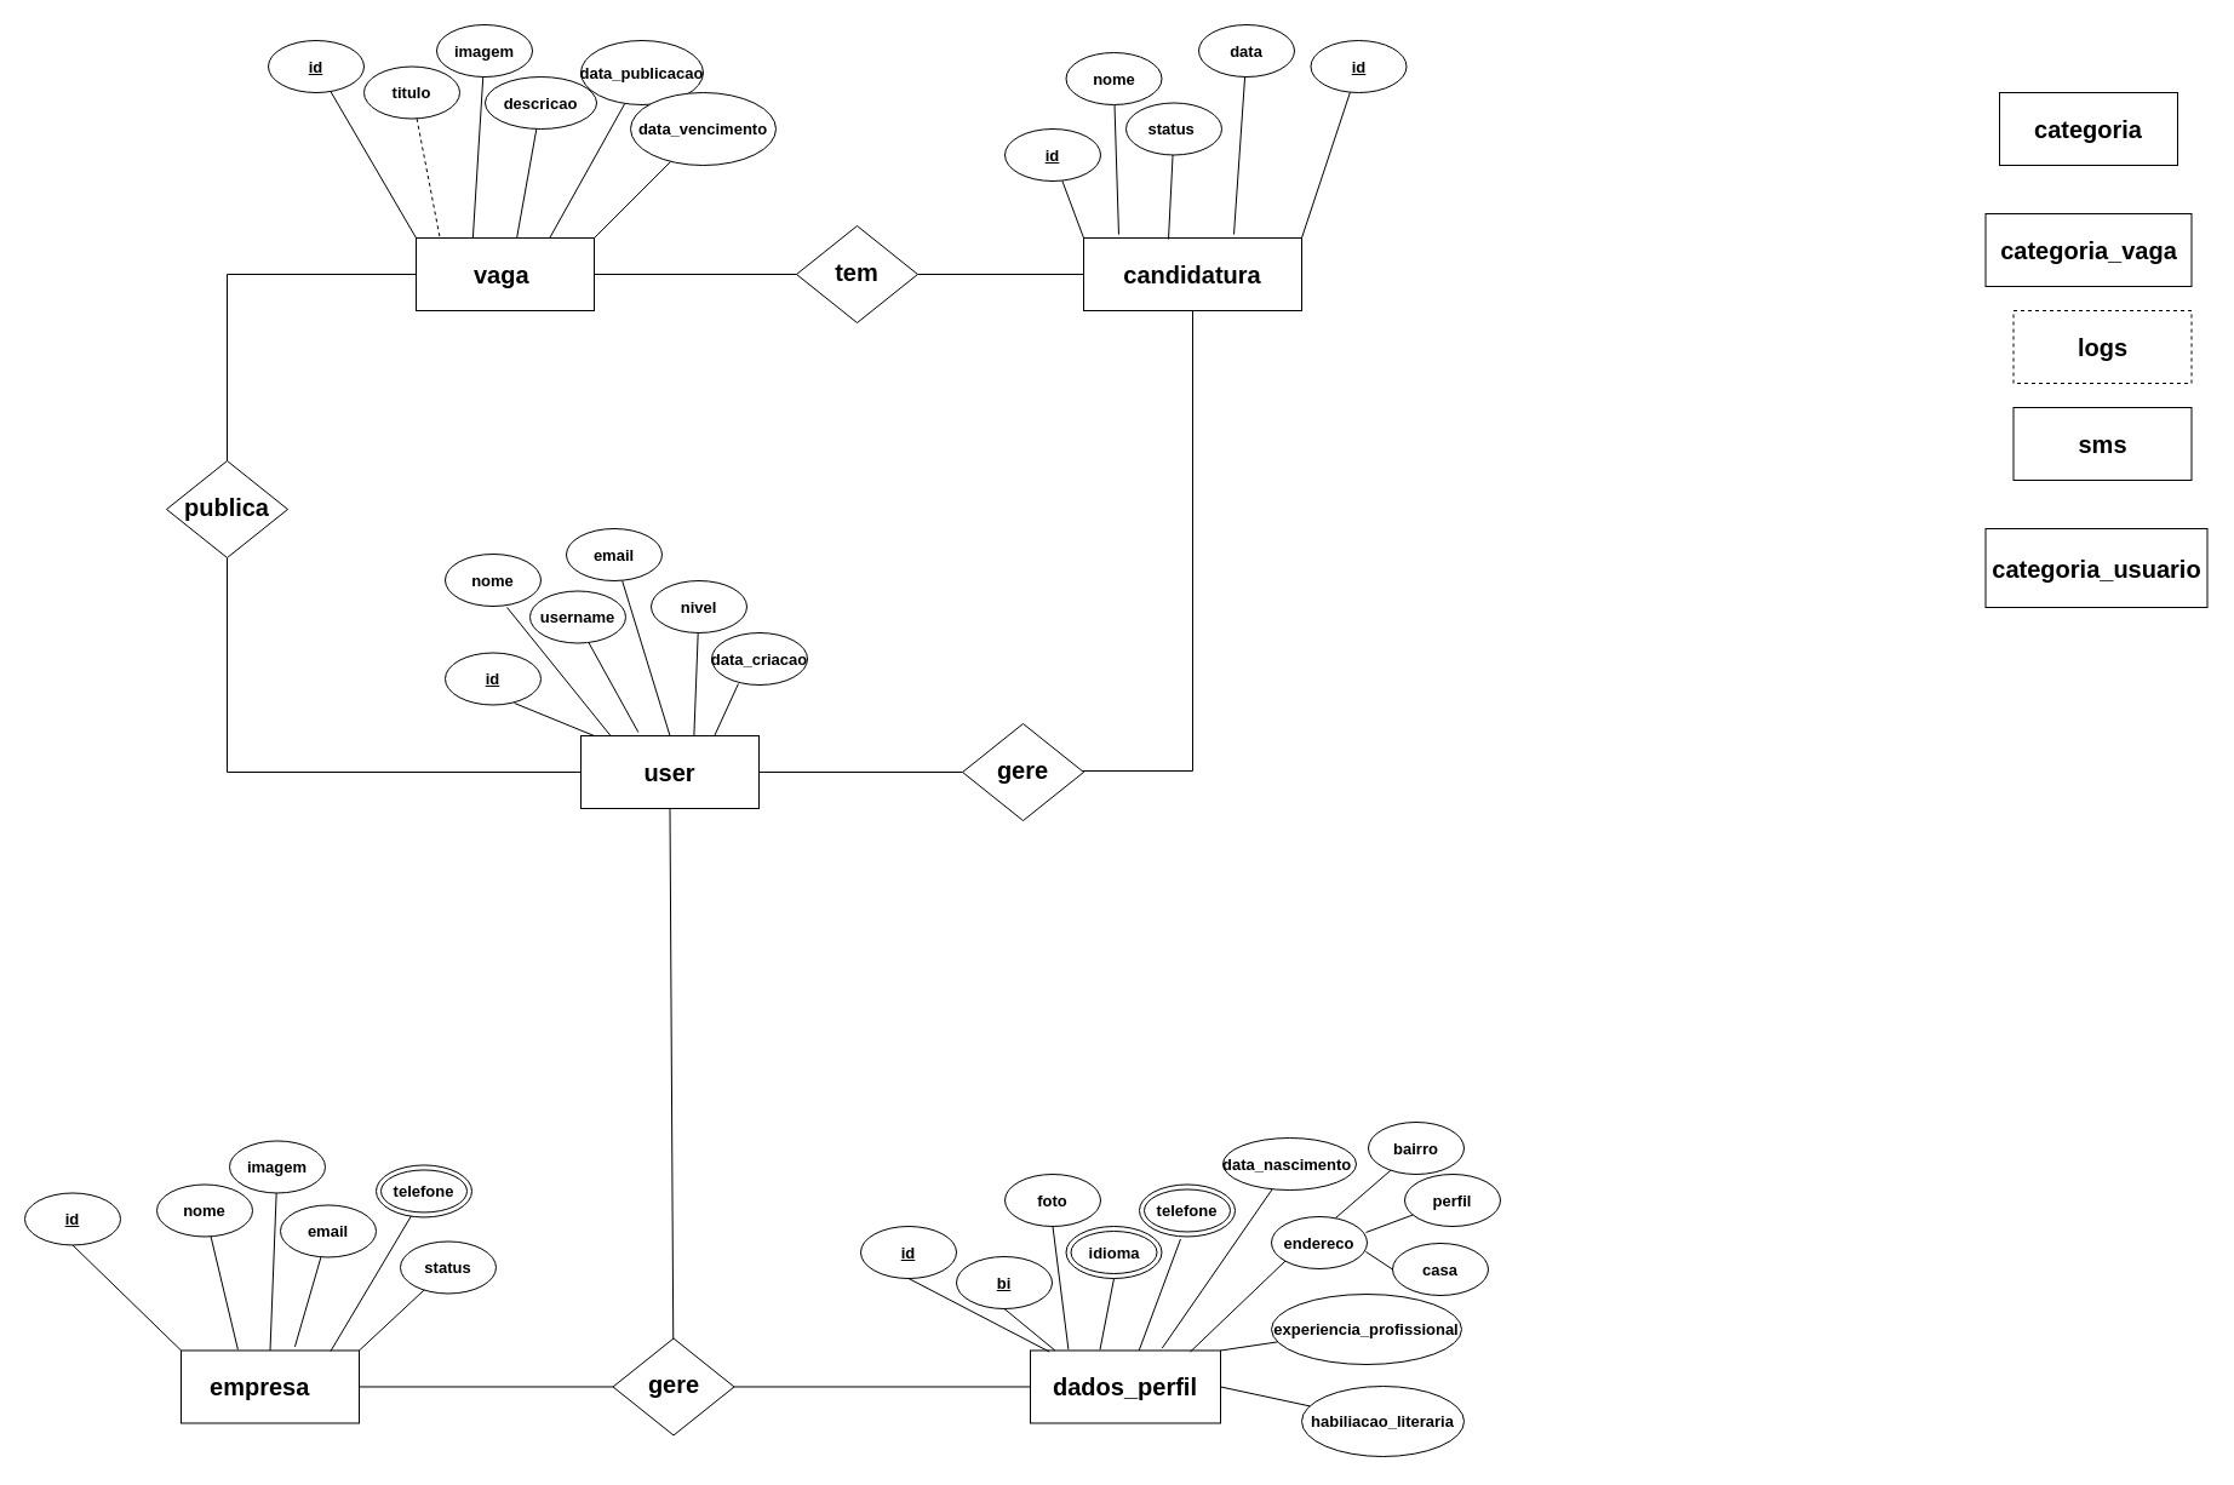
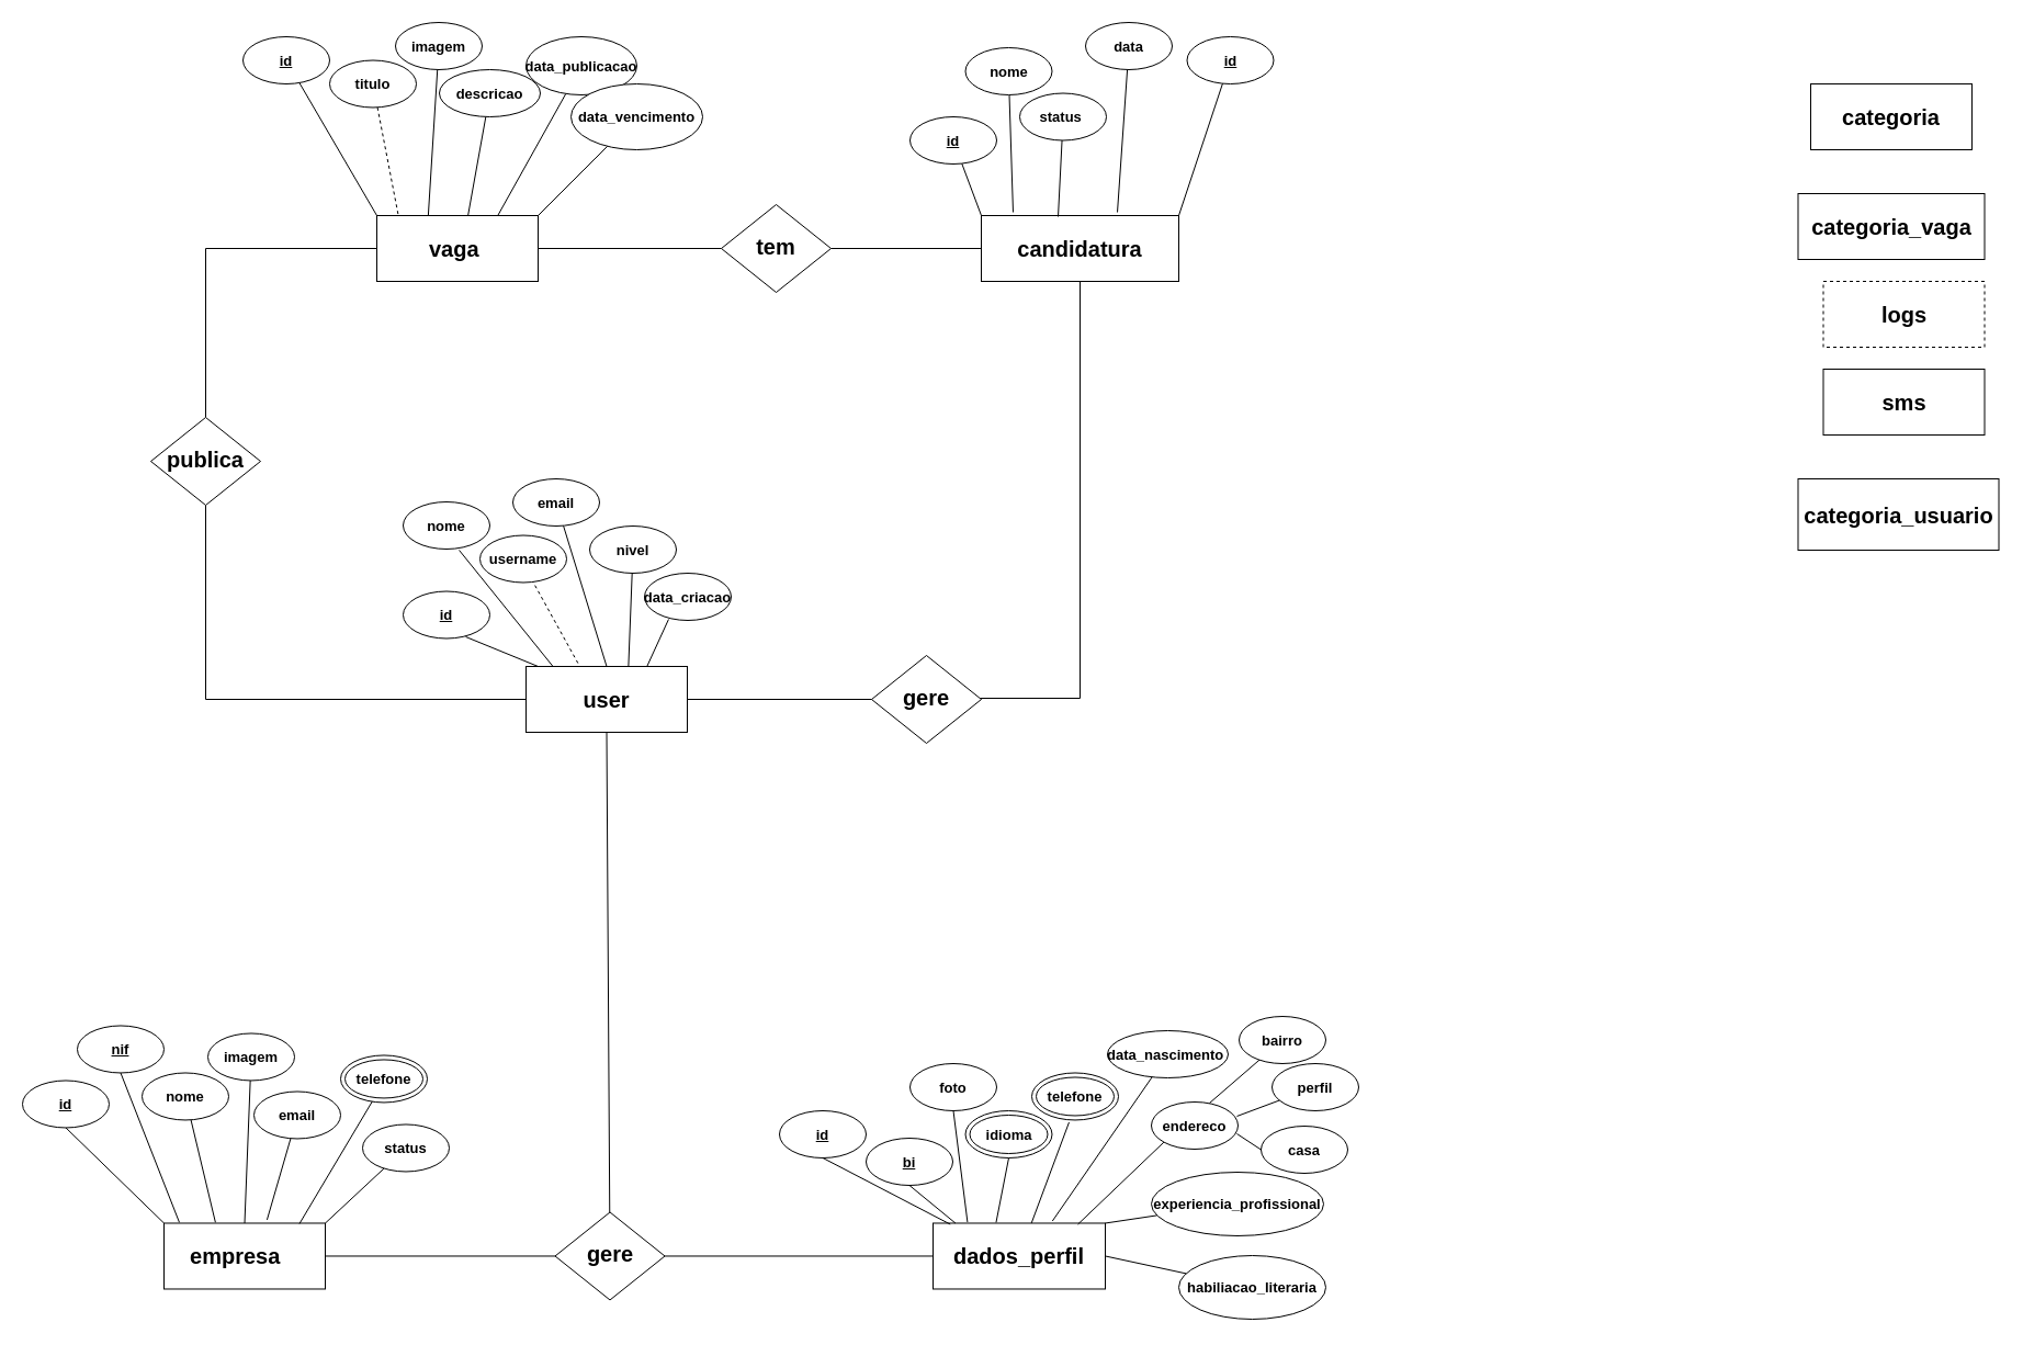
- <mxCell id="19" value="" style="endArrow=none;html=1;entryX=0.611;entryY=0.982;entryDx=0;entryDy=0;entryPerimeter=0;exitX=0.322;exitY=-0.05;exitDx=0;exitDy=0;exitPerimeter=0;" parent="1" source="12" target="18" edge="1"><mxGeometry width="50" height="50" relative="1" as="geometry"><mxPoint x="530" y="604" as="sourcePoint" /><mxPoint x="1029" y="567" as="targetPoint" /></mxGeometry></mxCell>
+ <mxCell id="19" value="" style="endArrow=none;html=1;entryX=0.611;entryY=0.982;entryDx=0;entryDy=0;entryPerimeter=0;exitX=0.322;exitY=-0.05;exitDx=0;exitDy=0;exitPerimeter=0;dashed=1;" parent="1" source="12" target="18" edge="1"><mxGeometry width="50" height="50" relative="1" as="geometry"><mxPoint x="530" y="604" as="sourcePoint" /><mxPoint x="1029" y="567" as="targetPoint" /></mxGeometry></mxCell>
+ <mxCell id="58" value="nif" style="ellipse;whiteSpace=wrap;html=1;fontStyle=5;fontSize=13;" parent="1" vertex="1"><mxGeometry x="70" y="934.48" width="79" height="43" as="geometry" /></mxCell>
+ <mxCell id="59" value="" style="endArrow=none;html=1;entryX=0.5;entryY=1;entryDx=0;entryDy=0;exitX=0.095;exitY=-0.012;exitDx=0;exitDy=0;exitPerimeter=0;" parent="1" source="9" target="58" edge="1"><mxGeometry width="50" height="50" relative="1" as="geometry"><mxPoint x="158" y="1094.48" as="sourcePoint" /><mxPoint x="184.002" y="996.46" as="targetPoint" /></mxGeometry></mxCell>
